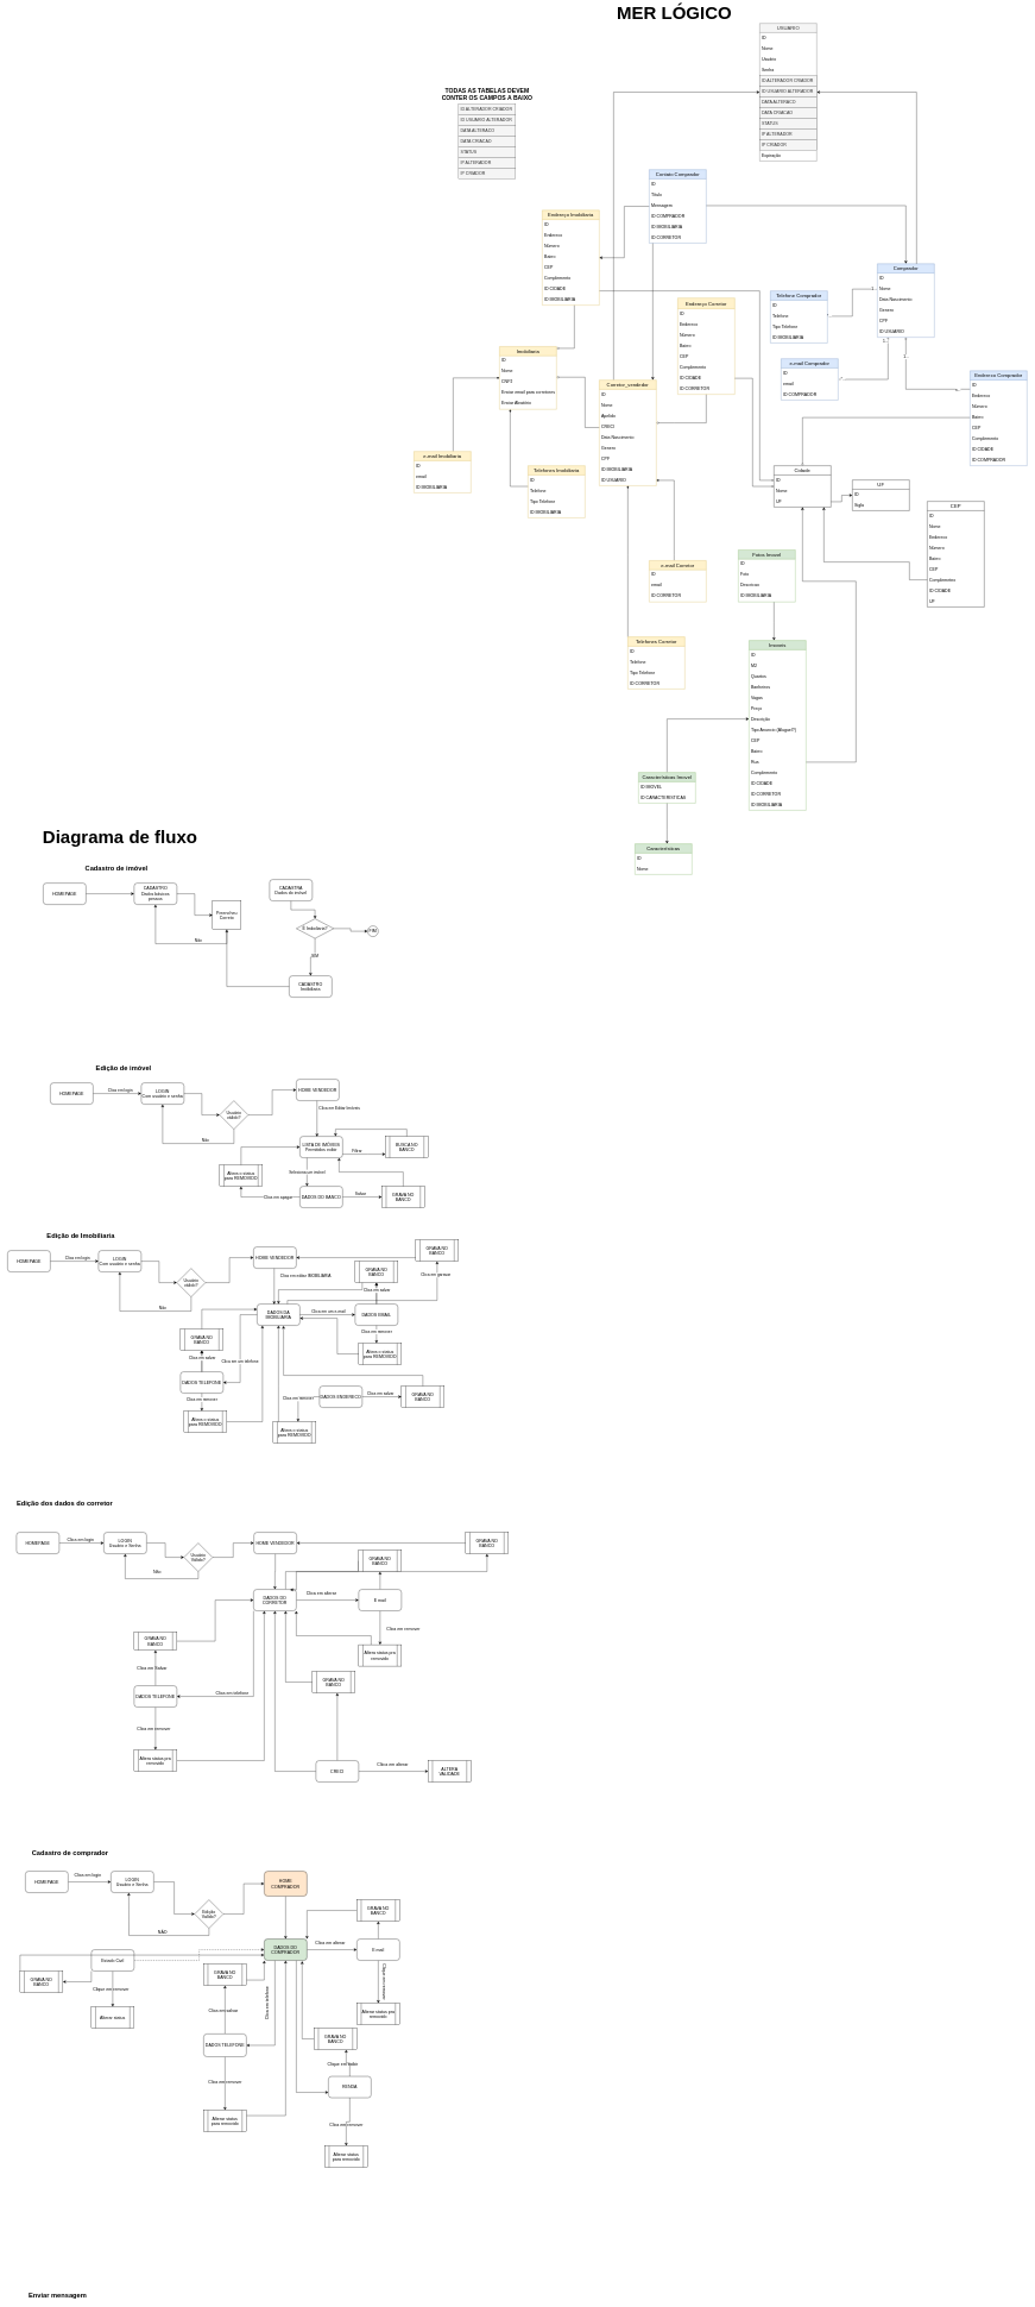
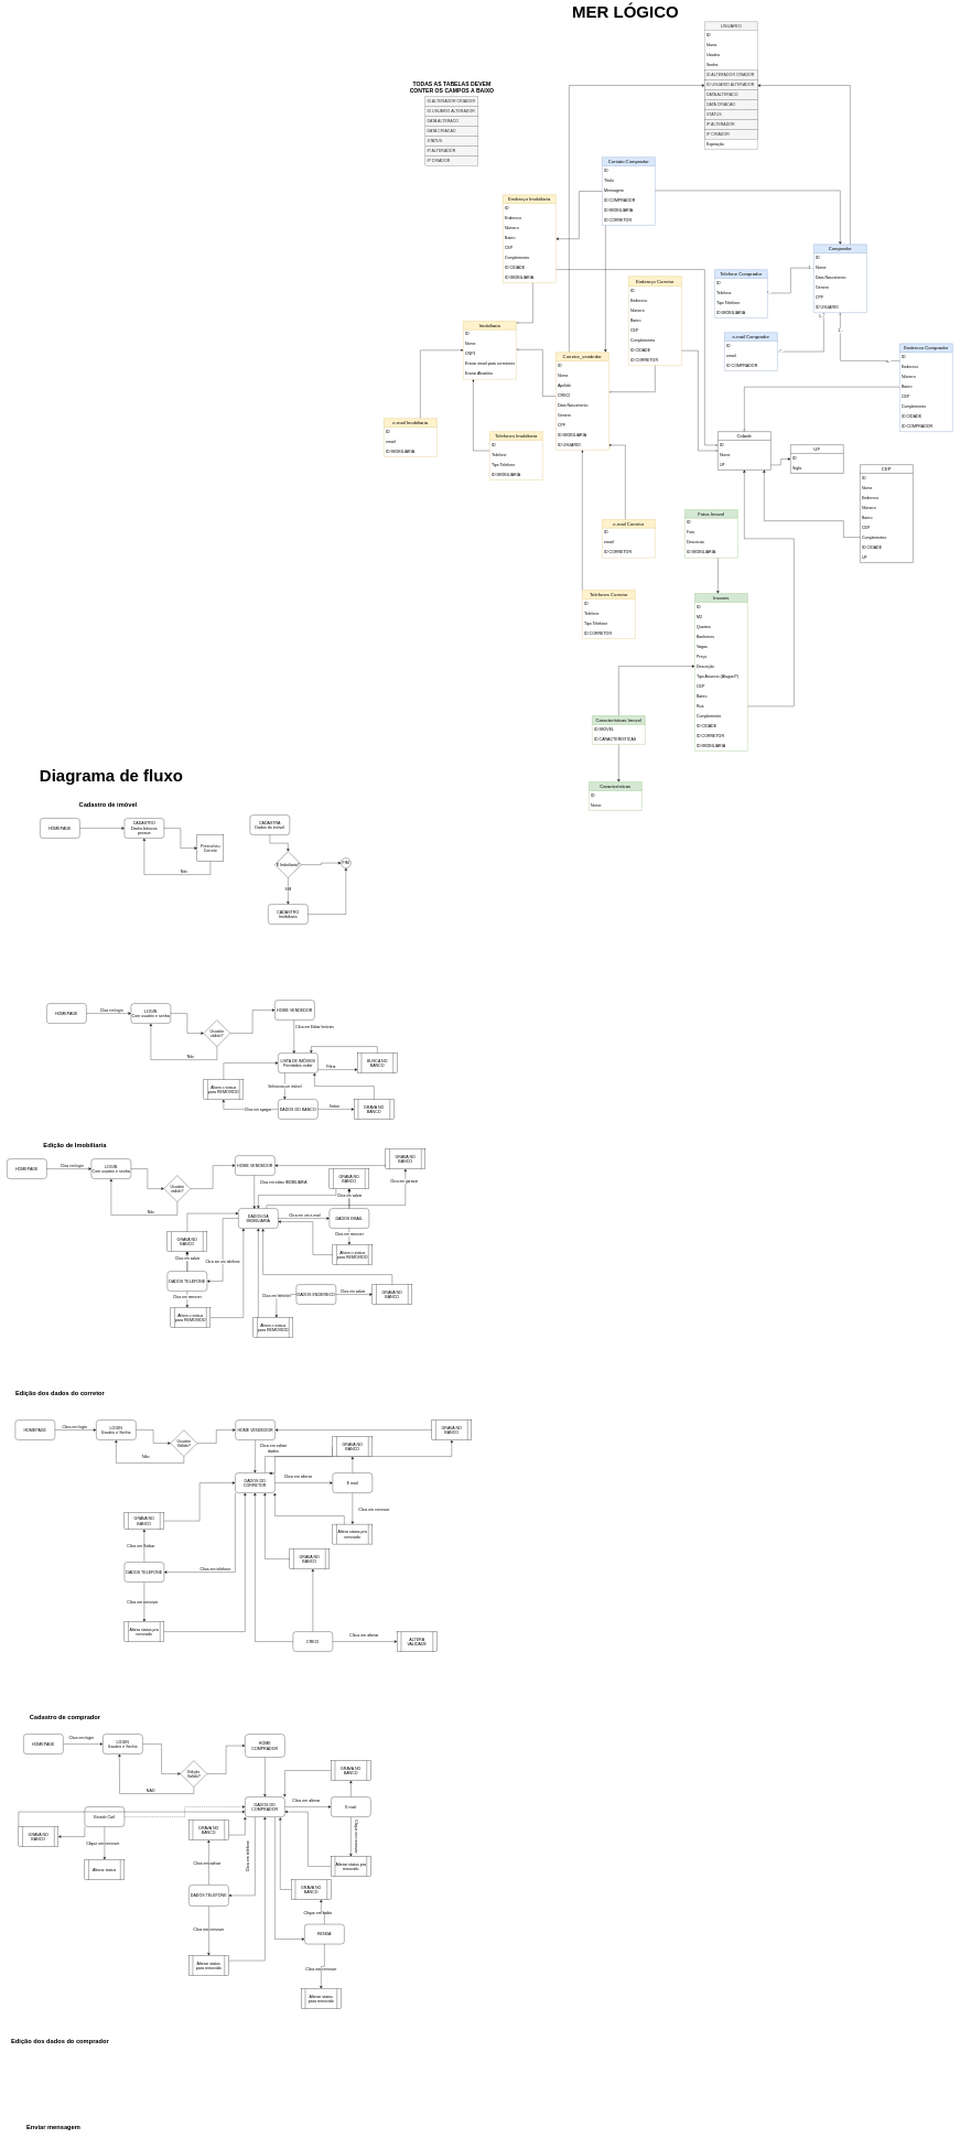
- <mxCell id="198" value="É Imboliaria?" style="rhombus;whiteSpace=wrap;html=1;fillColor=none;" parent="1" vertex="1"><mxGeometry x="830" y="2575" width="105" height="55" as="geometry" /></mxCell>
+ <mxCell id="198" value="É Imboliaria?" style="rhombus;whiteSpace=wrap;html=1;fillColor=none;" parent="1" vertex="1"><mxGeometry x="830" y="2575" width="80" height="80" as="geometry" /></mxCell>
- <mxCell id="199" style="edgeStyle=orthogonalEdgeStyle;rounded=0;orthogonalLoop=1;jettySize=auto;html=1;startArrow=none;startFill=0;endArrow=classic;endFill=1;targetPerimeterSpacing=0;" parent="1" source="200" target="191" edge="1"><mxGeometry relative="1" as="geometry" /></mxCell>
+ <mxCell id="199" style="edgeStyle=orthogonalEdgeStyle;rounded=0;orthogonalLoop=1;jettySize=auto;html=1;entryX=0.5;entryY=1;entryDx=0;entryDy=0;startArrow=none;startFill=0;endArrow=classic;endFill=1;targetPerimeterSpacing=0;" parent="1" source="200" target="201" edge="1"><mxGeometry relative="1" as="geometry" /></mxCell>
- <mxCell id="205" value="&lt;b&gt;&lt;font style=&quot;font-size: 19px&quot;&gt;Edição de imóvel&lt;/font&gt;&lt;/b&gt;" style="text;html=1;align=center;verticalAlign=middle;resizable=0;points=[];autosize=1;" parent="1" vertex="1"><mxGeometry x="260" y="2985" width="170" height="20" as="geometry" /></mxCell>
+ <mxCell id="303" value="Clica em editar&lt;br&gt;dados&lt;br&gt;" style="text;html=1;align=center;verticalAlign=middle;resizable=0;points=[];autosize=1;" vertex="1" parent="1"><mxGeometry x="775" y="4365" width="100" height="30" as="geometry" /></mxCell>
- <mxCell id="340" value="HOME COMPRADOR&lt;br&gt;" style="rounded=1;whiteSpace=wrap;html=1;fillColor=#ffe6cc;" vertex="1" parent="1"><mxGeometry x="740" y="5245" width="120" height="70" as="geometry" /></mxCell>
+ <mxCell id="340" value="HOME COMPRADOR&lt;br&gt;" style="rounded=1;whiteSpace=wrap;html=1;" vertex="1" parent="1"><mxGeometry x="740" y="5245" width="120" height="70" as="geometry" /></mxCell>
- <mxCell id="344" value="DADOS DO COMPRADOR" style="rounded=1;whiteSpace=wrap;html=1;fillColor=#d5e8d4;" vertex="1" parent="1"><mxGeometry x="740" y="5435" width="120" height="60" as="geometry" /></mxCell>
+ <mxCell id="344" value="DADOS DO COMPRADOR" style="rounded=1;whiteSpace=wrap;html=1;" vertex="1" parent="1"><mxGeometry x="740" y="5435" width="120" height="60" as="geometry" /></mxCell>
+ <mxCell id="360" style="edgeStyle=orthogonalEdgeStyle;rounded=0;orthogonalLoop=1;jettySize=auto;html=1;entryX=1;entryY=0.75;entryDx=0;entryDy=0;" edge="1" parent="1" source="361" target="344"><mxGeometry relative="1" as="geometry" /></mxCell>
+ <mxCell id="283" value="&lt;b&gt;&lt;font style=&quot;font-size: 19px&quot;&gt;Edição dos dados do comprador&lt;/font&gt;&lt;/b&gt;" style="text;html=1;align=center;verticalAlign=middle;resizable=0;points=[];autosize=1;" parent="1" vertex="1"><mxGeometry x="25" y="6165" width="310" height="20" as="geometry" /></mxCell>
